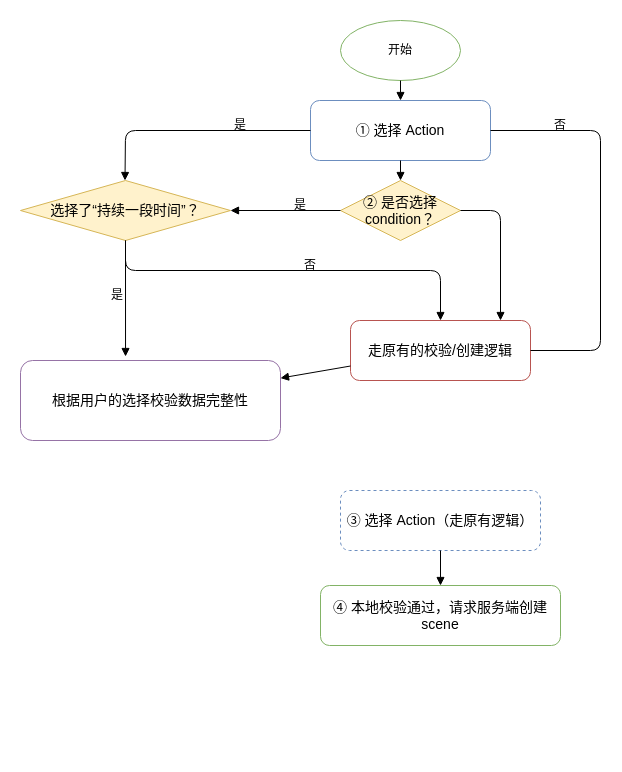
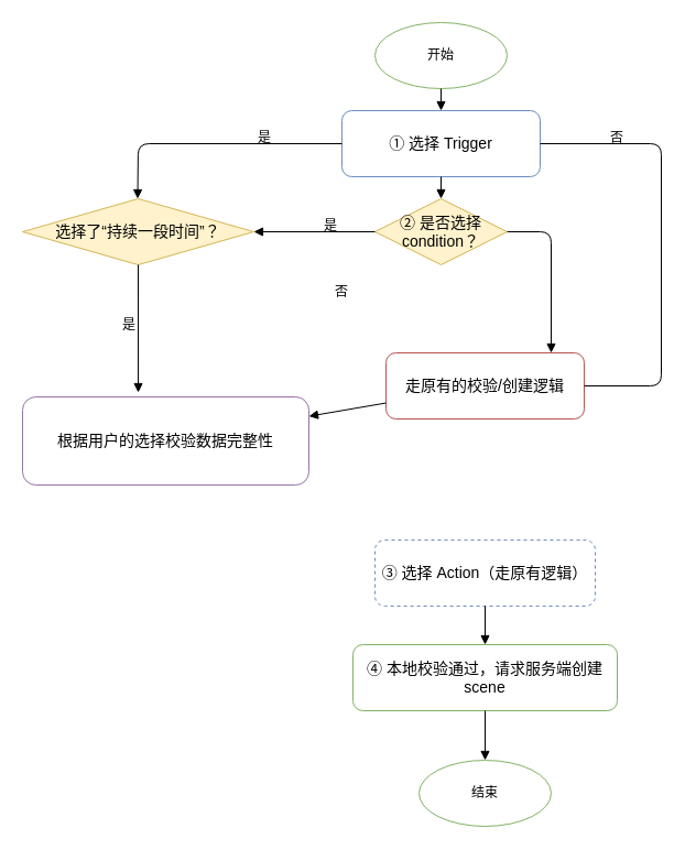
- <mxCell id="3" value="&lt;font style=&quot;font-size: 14px;&quot;&gt;① 选择 Action&lt;/font&gt;" style="rounded=1;whiteSpace=wrap;html=1;fillColor=none;strokeColor=#6c8ebf;" parent="1" vertex="1"><mxGeometry x="310" y="100" width="180" height="60" as="geometry" /></mxCell>
+ <mxCell id="3" value="&lt;font style=&quot;font-size: 14px;&quot;&gt;① 选择 Trigger&lt;/font&gt;" style="rounded=1;whiteSpace=wrap;html=1;fillColor=none;strokeColor=#6c8ebf;" parent="1" vertex="1"><mxGeometry x="310" y="100" width="180" height="60" as="geometry" /></mxCell>
- <mxCell id="15" style="endArrow=block;" parent="1" source="5" target="7" edge="1"><mxGeometry x="0.5" relative="1" as="geometry"><Array as="points"><mxPoint x="125" y="270" /><mxPoint x="440" y="270" /></Array></mxGeometry></mxCell>
+ <mxCell id="18" style="endArrow=block;" parent="1" source="9" target="10" edge="1"><mxGeometry relative="1" as="geometry" /></mxCell>
+ <mxCell id="10" value="结束" style="ellipse;whiteSpace=wrap;html=1;fillColor=none;strokeColor=#82b366;" parent="1" vertex="1"><mxGeometry x="380" y="690" width="120" height="60" as="geometry" /></mxCell>
